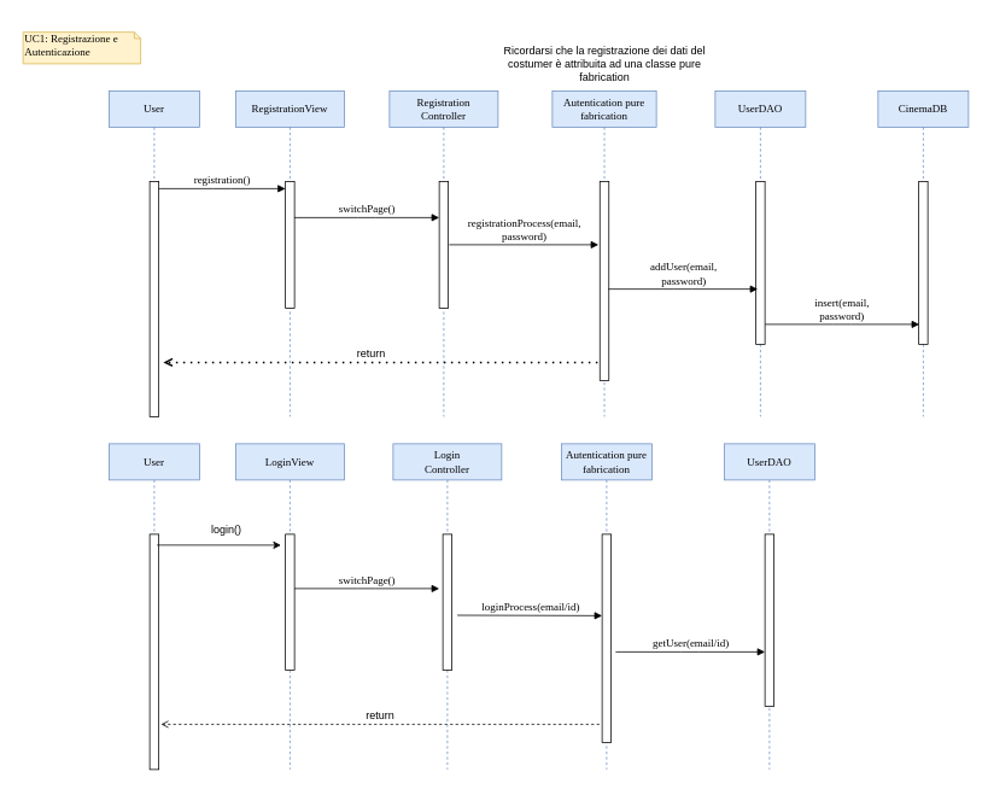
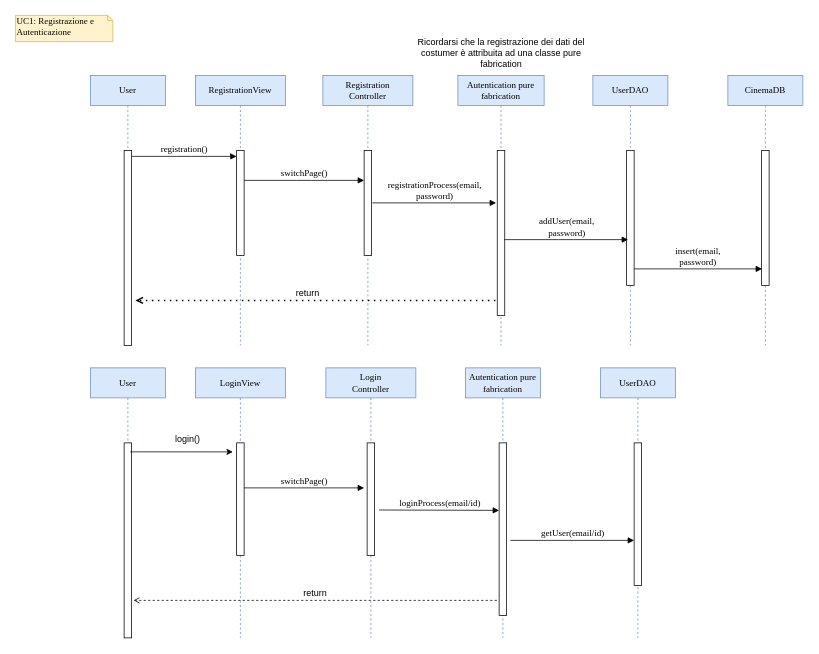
- <mxCell id="9" value="UC1: Registrazione e Autenticazione" style="shape=note;whiteSpace=wrap;html=1;size=7;verticalAlign=top;align=left;spacingTop=-6;rounded=0;shadow=0;comic=0;labelBackgroundColor=none;strokeWidth=1;fontFamily=Verdana;fontSize=12;fillColor=#fff2cc;strokeColor=#d6b656;" parent="1" vertex="1"><mxGeometry x="25" y="35" width="130" height="35" as="geometry" /></mxCell>
+ <mxCell id="9" value="UC1: Registrazione e Autenticazione" style="shape=note;whiteSpace=wrap;html=1;size=7;verticalAlign=top;align=left;spacingTop=-6;rounded=0;shadow=0;comic=0;labelBackgroundColor=none;strokeWidth=1;fontFamily=Verdana;fontSize=12;fillColor=#fff2cc;strokeColor=#d6b656;" parent="1" vertex="1"><mxGeometry width="130" height="35" as="geometry" x="20" y="20" /></mxCell>
